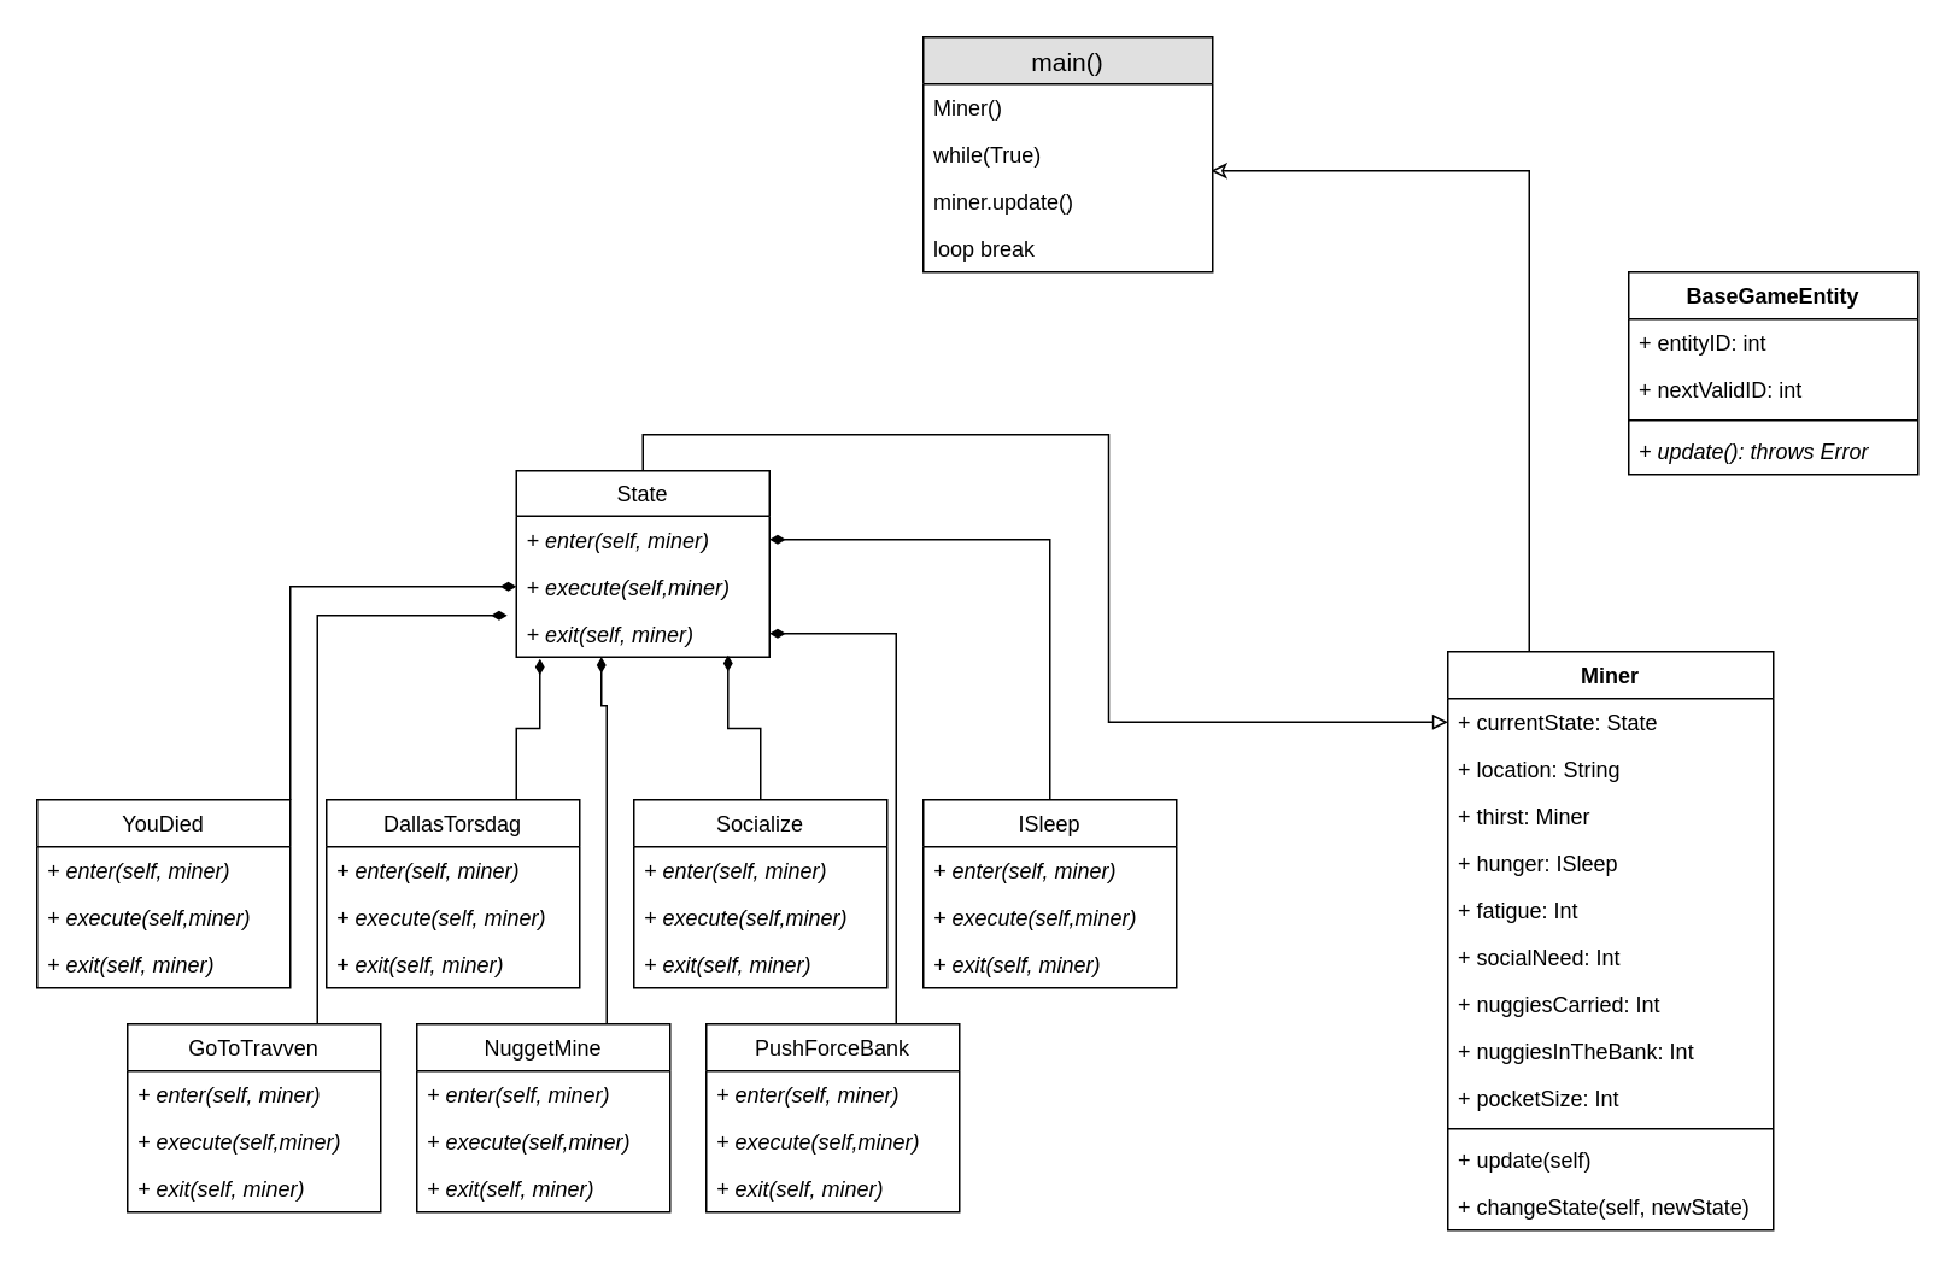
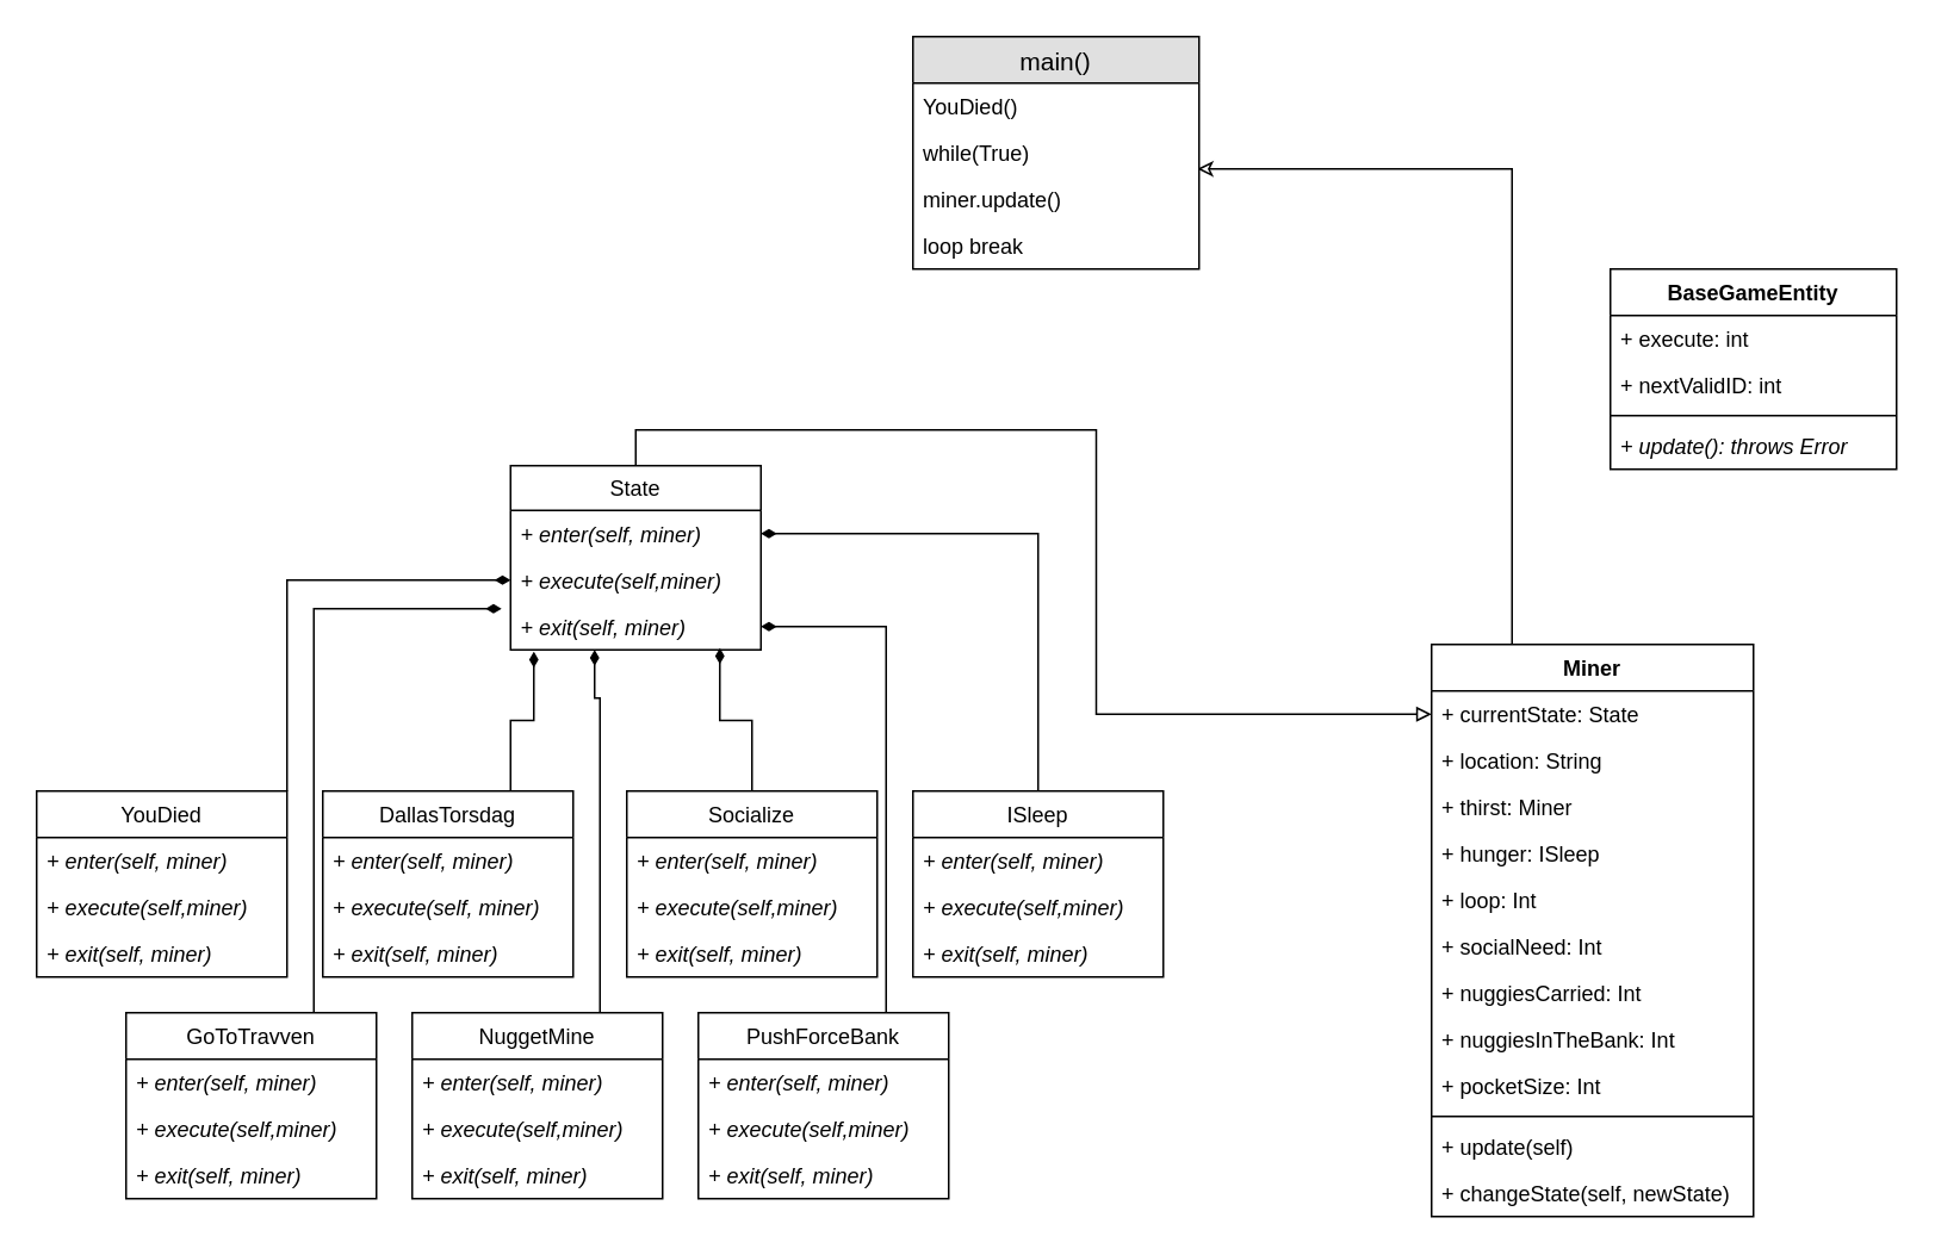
- <mxCell id="64" value="Miner()" style="text;strokeColor=none;fillColor=none;spacingLeft=4;spacingRight=4;overflow=hidden;rotatable=0;points=[[0,0.5],[1,0.5]];portConstraint=eastwest;fontSize=12;" vertex="1" parent="63"><mxGeometry y="26" width="160" height="26" as="geometry" /></mxCell>
+ <mxCell id="64" value="YouDied()" style="text;strokeColor=none;fillColor=none;spacingLeft=4;spacingRight=4;overflow=hidden;rotatable=0;points=[[0,0.5],[1,0.5]];portConstraint=eastwest;fontSize=12;" vertex="1" parent="63"><mxGeometry y="26" width="160" height="26" as="geometry" /></mxCell>
- <mxCell id="9" value="+ entityID: int" style="text;strokeColor=none;fillColor=none;align=left;verticalAlign=top;spacingLeft=4;spacingRight=4;overflow=hidden;rotatable=0;points=[[0,0.5],[1,0.5]];portConstraint=eastwest;" vertex="1" parent="8"><mxGeometry y="26" width="160" height="26" as="geometry" /></mxCell>
+ <mxCell id="9" value="+ execute: int" style="text;strokeColor=none;fillColor=none;align=left;verticalAlign=top;spacingLeft=4;spacingRight=4;overflow=hidden;rotatable=0;points=[[0,0.5],[1,0.5]];portConstraint=eastwest;" vertex="1" parent="8"><mxGeometry y="26" width="160" height="26" as="geometry" /></mxCell>
- <mxCell id="44" value="+ fatigue: Int" style="text;strokeColor=none;fillColor=none;align=left;verticalAlign=top;spacingLeft=4;spacingRight=4;overflow=hidden;rotatable=0;points=[[0,0.5],[1,0.5]];portConstraint=eastwest;" vertex="1" parent="39"><mxGeometry y="130" width="180" height="26" as="geometry" /></mxCell>
+ <mxCell id="44" value="+ loop: Int" style="text;strokeColor=none;fillColor=none;align=left;verticalAlign=top;spacingLeft=4;spacingRight=4;overflow=hidden;rotatable=0;points=[[0,0.5],[1,0.5]];portConstraint=eastwest;" vertex="1" parent="39"><mxGeometry y="130" width="180" height="26" as="geometry" /></mxCell>
